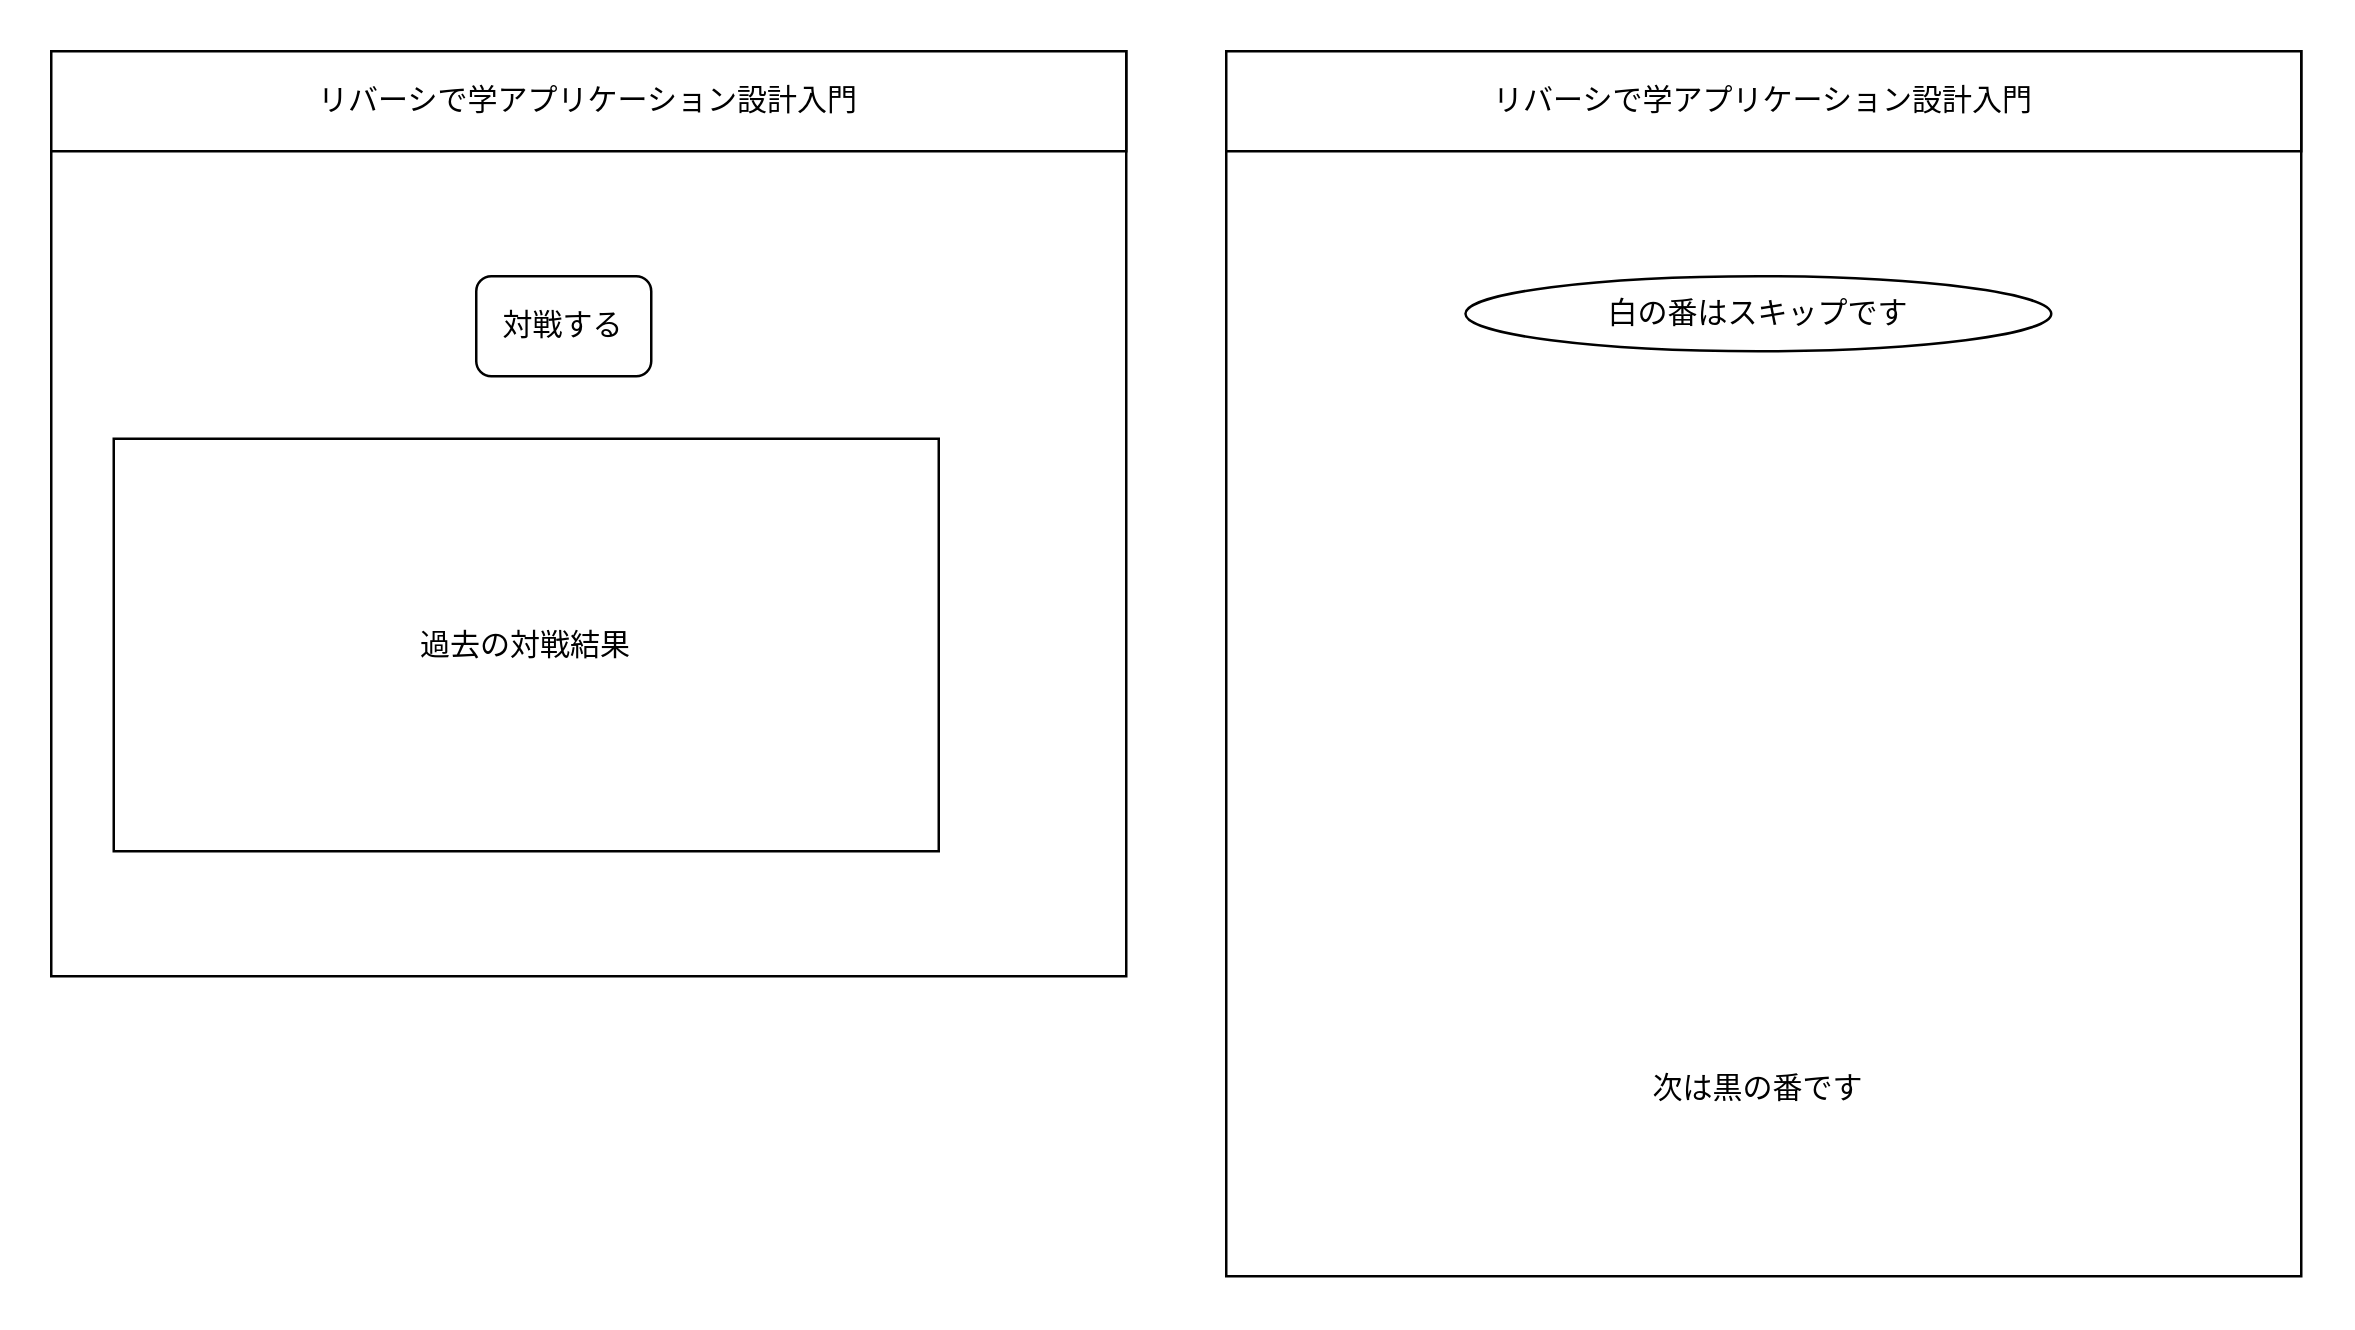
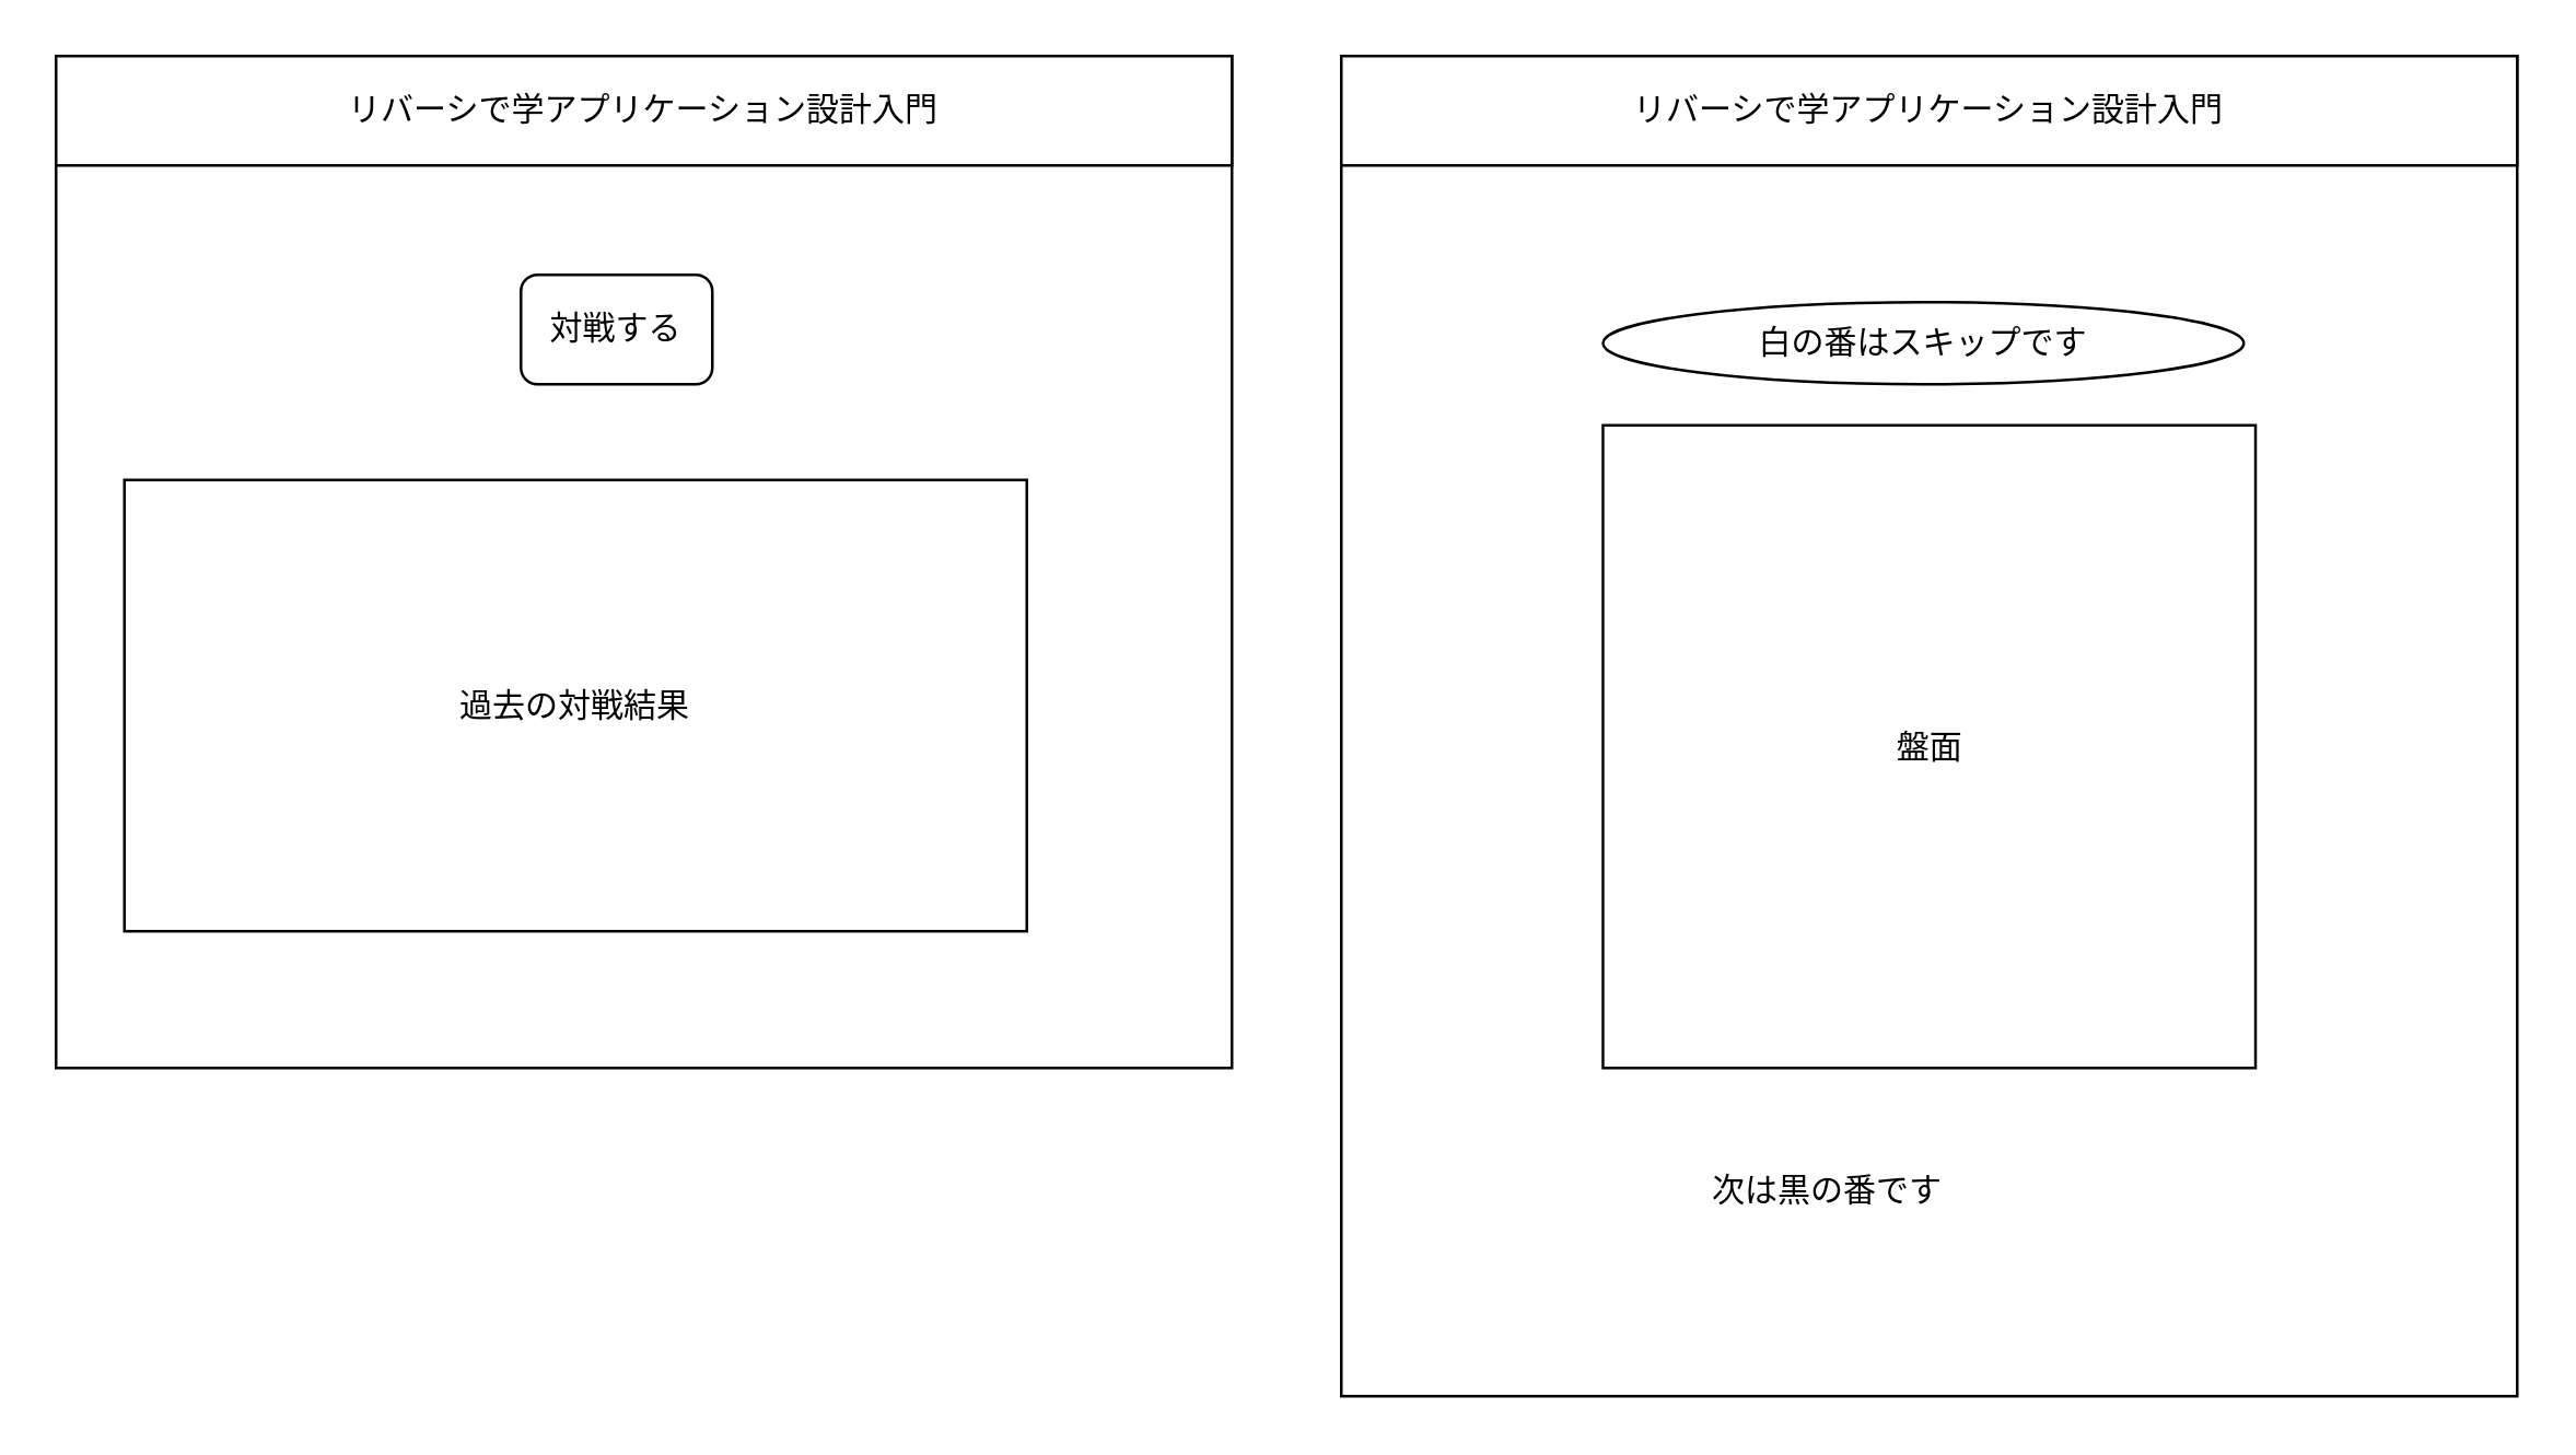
- <mxCell id="4" value="対戦する" style="rounded=1;whiteSpace=wrap;html=1;" vertex="1" parent="1"><mxGeometry x="190" y="110" width="70" height="40" as="geometry" /></mxCell>
+ <mxCell id="4" value="対戦する" style="rounded=1;whiteSpace=wrap;html=1;" vertex="1" parent="1"><mxGeometry x="190" y="100" width="70" height="40" as="geometry" /></mxCell>
+ <mxCell id="9" value="盤面" style="rounded=0;whiteSpace=wrap;html=1;" vertex="1" parent="1"><mxGeometry x="585.69" y="155" width="238.62" height="235" as="geometry" /></mxCell>
- <mxCell id="10" value="次は黒の番です" style="text;html=1;strokeColor=none;fillColor=none;align=center;verticalAlign=middle;whiteSpace=wrap;rounded=0;" vertex="1" parent="1"><mxGeometry x="647.85" y="420" width="110" height="30" as="geometry" /></mxCell>
+ <mxCell id="10" value="次は黒の番です" style="text;html=1;strokeColor=none;fillColor=none;align=center;verticalAlign=middle;whiteSpace=wrap;rounded=0;" vertex="1" parent="1"><mxGeometry x="612.85" y="420" width="110" height="30" as="geometry" /></mxCell>
